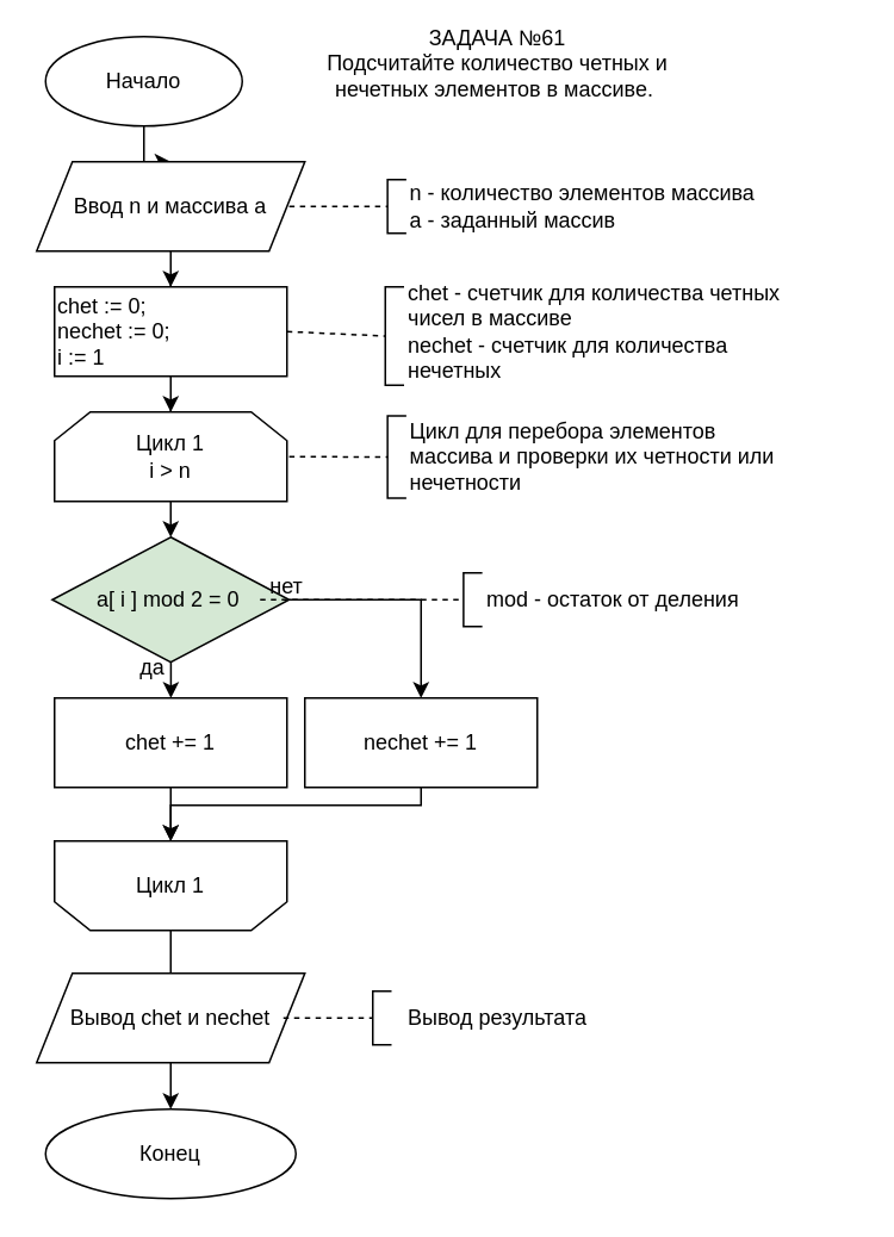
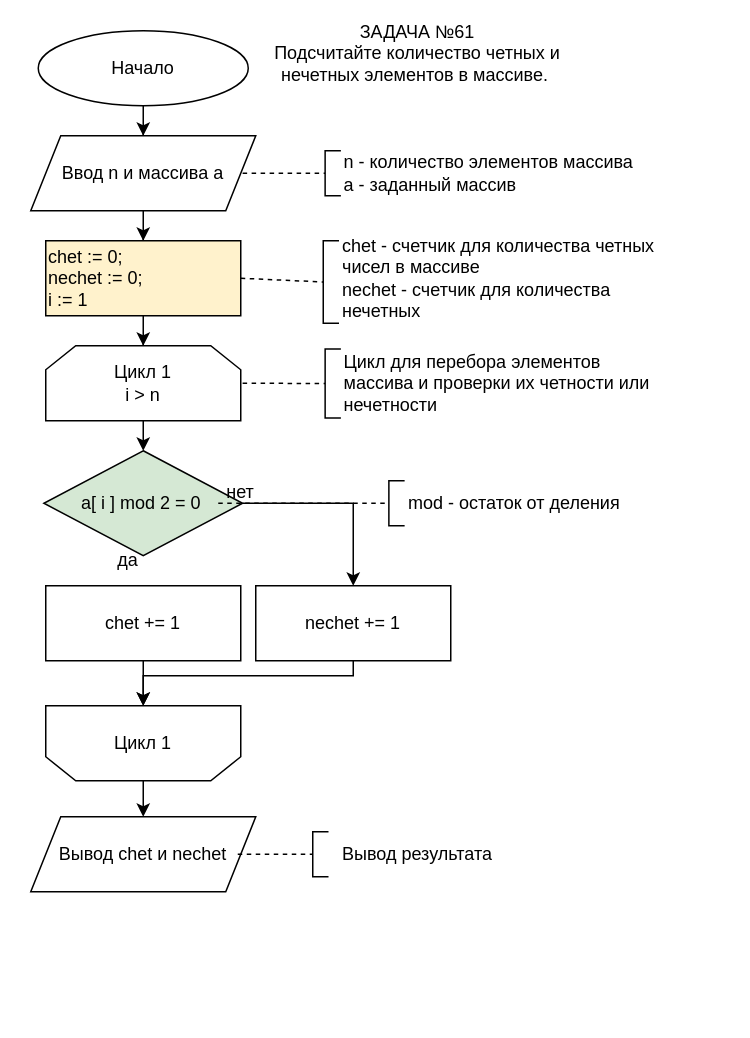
- <mxCell id="3" value="Начало" style="ellipse;whiteSpace=wrap;html=1;" parent="1" vertex="1"><mxGeometry x="25" y="20" width="110" height="50" as="geometry" /></mxCell>
+ <mxCell id="3" value="Начало" style="ellipse;whiteSpace=wrap;html=1;" parent="1" vertex="1"><mxGeometry x="25" y="20" width="140" height="50" as="geometry" /></mxCell>
- <mxCell id="7" value="chet := 0;&lt;div&gt;nechet := 0;&lt;/div&gt;&lt;div&gt;i := 1&lt;/div&gt;" style="rounded=0;whiteSpace=wrap;html=1;align=left;" parent="1" vertex="1"><mxGeometry x="30" y="160" width="130" height="50" as="geometry" /></mxCell>
+ <mxCell id="7" value="chet := 0;&lt;div&gt;nechet := 0;&lt;/div&gt;&lt;div&gt;i := 1&lt;/div&gt;" style="rounded=0;whiteSpace=wrap;html=1;align=left;fillColor=#fff2cc;" parent="1" vertex="1"><mxGeometry x="30" y="160" width="130" height="50" as="geometry" /></mxCell>
- <mxCell id="13" style="edgeStyle=orthogonalEdgeStyle;rounded=0;orthogonalLoop=1;jettySize=auto;html=1;" parent="1" source="15" target="17" edge="1"><mxGeometry relative="1" as="geometry" /></mxCell>
- <mxCell id="9" style="edgeStyle=orthogonalEdgeStyle;rounded=0;orthogonalLoop=1;jettySize=auto;html=1;endArrow=none;" parent="1" source="10" target="21" edge="1"><mxGeometry relative="1" as="geometry" /></mxCell>
+ <mxCell id="9" style="edgeStyle=orthogonalEdgeStyle;rounded=0;orthogonalLoop=1;jettySize=auto;html=1;" parent="1" source="10" target="21" edge="1"><mxGeometry relative="1" as="geometry" /></mxCell>
- <mxCell id="20" style="edgeStyle=orthogonalEdgeStyle;rounded=0;orthogonalLoop=1;jettySize=auto;html=1;" parent="1" source="21" target="8" edge="1"><mxGeometry relative="1" as="geometry" /></mxCell>
- <mxCell id="8" value="Конец" style="ellipse;whiteSpace=wrap;html=1;" parent="1" vertex="1"><mxGeometry x="25" y="620" width="140" height="50" as="geometry" /></mxCell>
